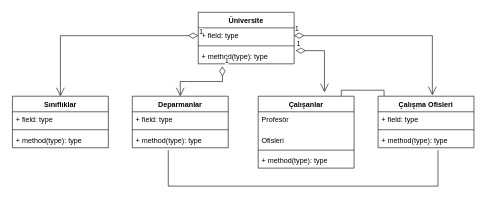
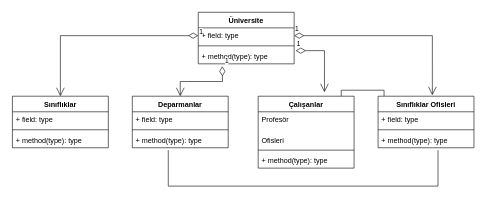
- <mxCell id="19" value="Çalışma Ofisleri" style="swimlane;fontStyle=1;align=center;verticalAlign=top;childLayout=stackLayout;horizontal=1;startSize=26;horizontalStack=0;resizeParent=1;resizeParentMax=0;resizeLast=0;collapsible=1;marginBottom=0;" vertex="1" parent="1"><mxGeometry x="630" y="160" width="160" height="86" as="geometry" /></mxCell>
+ <mxCell id="19" value="Sınıflıklar Ofisleri" style="swimlane;fontStyle=1;align=center;verticalAlign=top;childLayout=stackLayout;horizontal=1;startSize=26;horizontalStack=0;resizeParent=1;resizeParentMax=0;resizeLast=0;collapsible=1;marginBottom=0;" vertex="1" parent="1"><mxGeometry x="630" y="160" width="160" height="86" as="geometry" /></mxCell>
